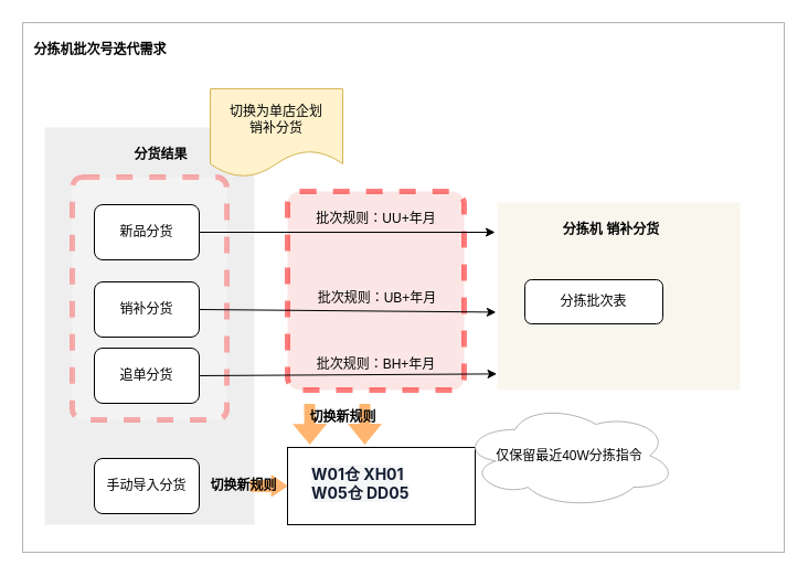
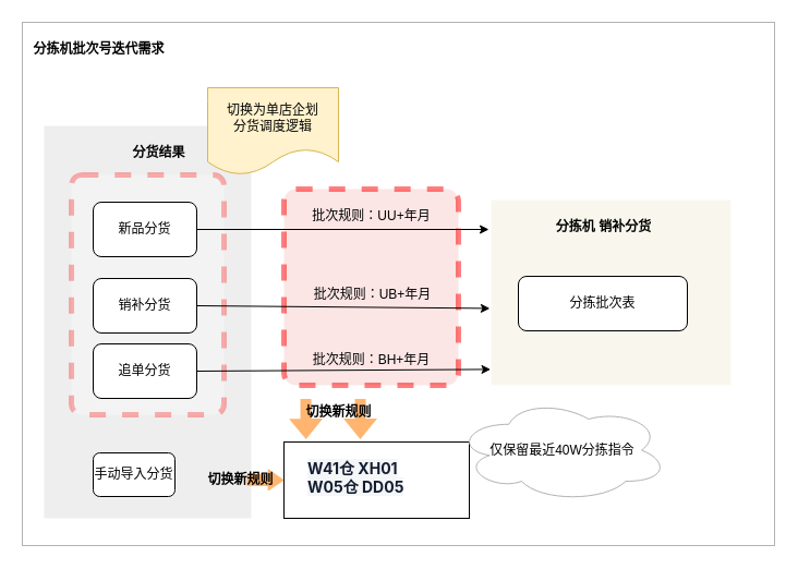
- <mxCell id="13" value="切换为单店企划&lt;br&gt;销补分货" style="shape=document;whiteSpace=wrap;html=1;boundedLbl=1;fillColor=#fff2cc;strokeColor=#d6b656;" vertex="1" parent="1"><mxGeometry x="190" y="80" width="120" height="80" as="geometry" /></mxCell>
+ <mxCell id="13" value="切换为单店企划&lt;br&gt;分货调度逻辑" style="shape=document;whiteSpace=wrap;html=1;boundedLbl=1;fillColor=#fff2cc;strokeColor=#d6b656;" vertex="1" parent="1"><mxGeometry x="190" y="80" width="120" height="80" as="geometry" /></mxCell>
- <mxCell id="9" value="分拣批次表" style="rounded=1;whiteSpace=wrap;html=1;" vertex="1" parent="1"><mxGeometry x="475" y="253" width="125" height="40" as="geometry" /></mxCell>
+ <mxCell id="9" value="分拣批次表" style="rounded=1;whiteSpace=wrap;html=1;" vertex="1" parent="1"><mxGeometry x="475" y="253" width="155" height="50" as="geometry" /></mxCell>
- <mxCell id="22" value="&lt;span style=&quot;color: rgb(20, 30, 49); font-family: -apple-system, &amp;quot;Segoe UI&amp;quot;, Roboto, &amp;quot;Helvetica Neue&amp;quot;, Arial, &amp;quot;Noto Sans&amp;quot;, sans-serif, &amp;quot;Apple Color Emoji&amp;quot;, &amp;quot;Segoe UI Emoji&amp;quot;, &amp;quot;Segoe UI Symbol&amp;quot;, &amp;quot;Noto Color Emoji&amp;quot;; font-size: 14px; font-style: normal; font-variant-ligatures: normal; font-variant-caps: normal; letter-spacing: normal; orphans: 2; text-align: start; text-indent: 0px; text-transform: none; widows: 2; word-spacing: 0px; -webkit-text-stroke-width: 0px; background-color: rgb(245, 246, 248); text-decoration-thickness: initial; text-decoration-style: initial; text-decoration-color: initial; float: none; display: inline !important;&quot;&gt;W01仓 XH01&lt;br&gt;W05仓 DD05&lt;/span&gt;" style="text;whiteSpace=wrap;html=1;fontStyle=1" vertex="1" parent="1"><mxGeometry x="280" y="415" width="140" height="60" as="geometry" /></mxCell>
+ <mxCell id="22" value="&lt;span style=&quot;color: rgb(20, 30, 49); font-family: -apple-system, &amp;quot;Segoe UI&amp;quot;, Roboto, &amp;quot;Helvetica Neue&amp;quot;, Arial, &amp;quot;Noto Sans&amp;quot;, sans-serif, &amp;quot;Apple Color Emoji&amp;quot;, &amp;quot;Segoe UI Emoji&amp;quot;, &amp;quot;Segoe UI Symbol&amp;quot;, &amp;quot;Noto Color Emoji&amp;quot;; font-size: 14px; font-style: normal; font-variant-ligatures: normal; font-variant-caps: normal; letter-spacing: normal; orphans: 2; text-align: start; text-indent: 0px; text-transform: none; widows: 2; word-spacing: 0px; -webkit-text-stroke-width: 0px; background-color: rgb(245, 246, 248); text-decoration-thickness: initial; text-decoration-style: initial; text-decoration-color: initial; float: none; display: inline !important;&quot;&gt;W41仓 XH01&lt;br&gt;W05仓 DD05&lt;/span&gt;" style="text;whiteSpace=wrap;html=1;fontStyle=1" vertex="1" parent="1"><mxGeometry x="280" y="415" width="140" height="60" as="geometry" /></mxCell>
- <mxCell id="5" value="手动导入分货" style="rounded=1;whiteSpace=wrap;html=1;" vertex="1" parent="1"><mxGeometry x="85" y="415" width="95" height="50" as="geometry" /></mxCell>
+ <mxCell id="5" value="手动导入分货" style="rounded=1;whiteSpace=wrap;html=1;" vertex="1" parent="1"><mxGeometry x="85" y="415" width="75" height="40" as="geometry" /></mxCell>
